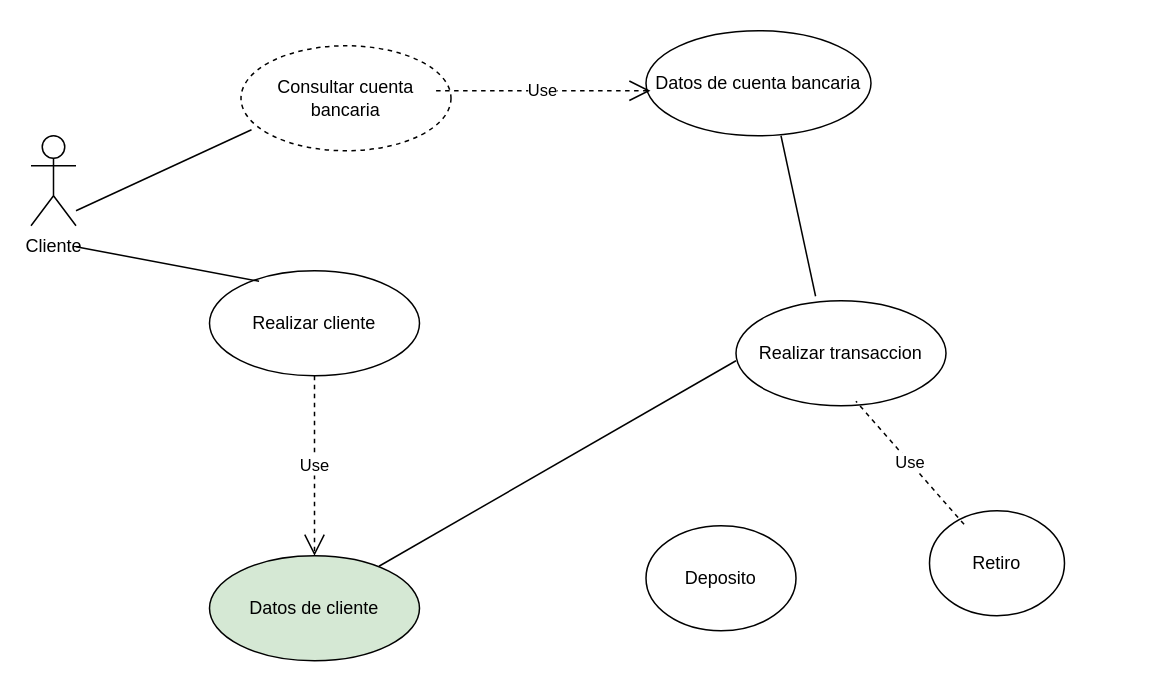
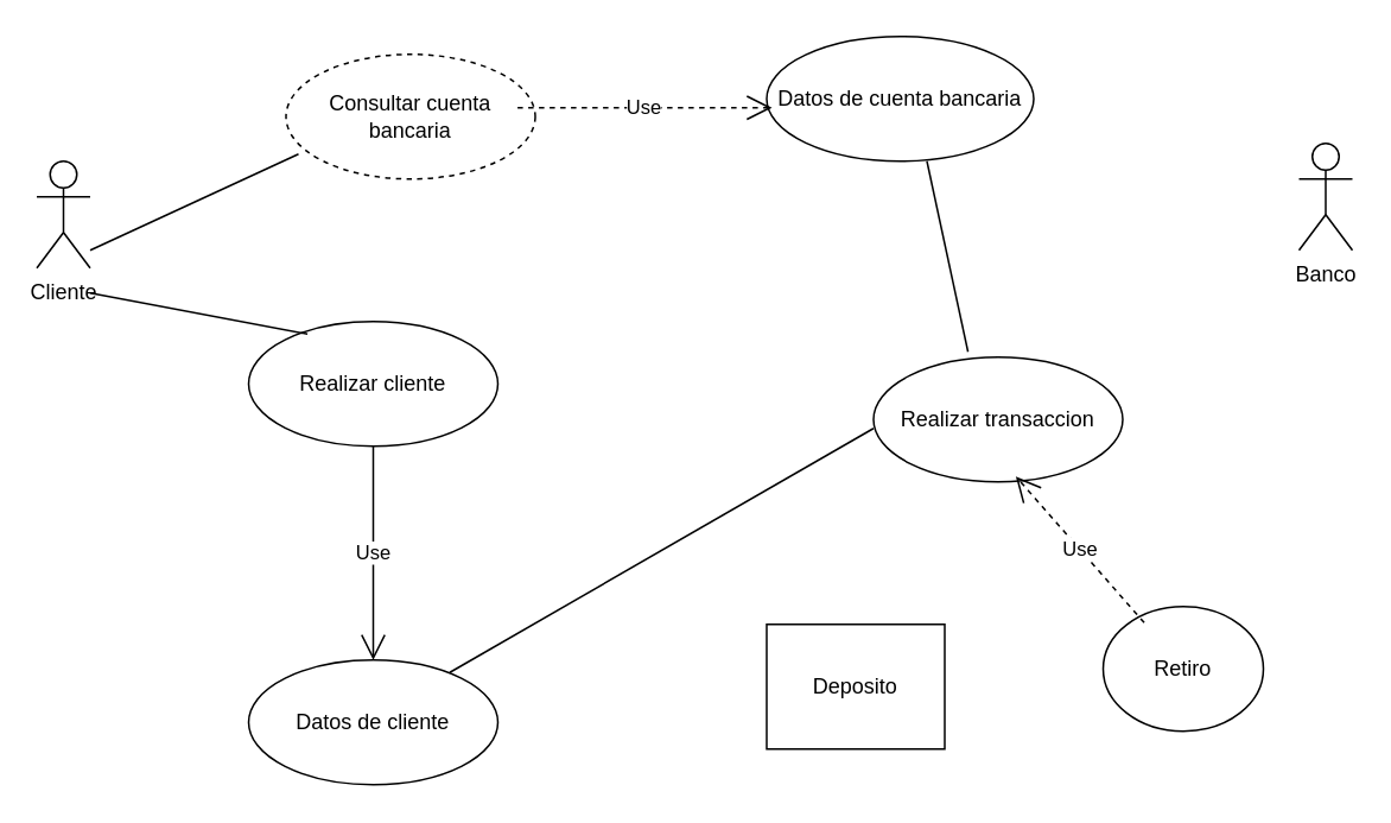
+ <mxCell id="16" value="Banco" style="shape=umlActor;verticalLabelPosition=bottom;verticalAlign=top;html=1;" vertex="1" parent="1"><mxGeometry x="729" y="80" width="30" height="60" as="geometry" /></mxCell>
- <mxCell id="10" value="Use" style="endArrow=none;endSize=12;dashed=1;html=1;rounded=0;entryX=0.571;entryY=0.957;entryDx=0;entryDy=0;entryPerimeter=0;exitX=0.256;exitY=0.129;exitDx=0;exitDy=0;exitPerimeter=0;" edge="1" parent="1" source="5" target="4"><mxGeometry width="160" relative="1" as="geometry"><mxPoint x="540" y="460" as="sourcePoint" /><mxPoint x="460" y="390" as="targetPoint" /></mxGeometry></mxCell>
+ <mxCell id="10" value="Use" style="endArrow=open;endSize=12;dashed=1;html=1;rounded=0;entryX=0.571;entryY=0.957;entryDx=0;entryDy=0;entryPerimeter=0;exitX=0.256;exitY=0.129;exitDx=0;exitDy=0;exitPerimeter=0;" edge="1" parent="1" source="5" target="4"><mxGeometry width="160" relative="1" as="geometry"><mxPoint x="540" y="460" as="sourcePoint" /><mxPoint x="460" y="390" as="targetPoint" /></mxGeometry></mxCell>
- <mxCell id="14" value="Use" style="endArrow=open;endSize=12;dashed=1;html=1;rounded=0;exitX=0.5;exitY=1;exitDx=0;exitDy=0;" edge="1" parent="1" source="8" target="9"><mxGeometry width="160" relative="1" as="geometry"><mxPoint x="180" y="290" as="sourcePoint" /><mxPoint x="323" y="290" as="targetPoint" /></mxGeometry></mxCell>
+ <mxCell id="14" value="Use" style="endArrow=open;endSize=12;dashed=0;html=1;rounded=0;exitX=0.5;exitY=1;exitDx=0;exitDy=0;" edge="1" parent="1" source="8" target="9"><mxGeometry width="160" relative="1" as="geometry"><mxPoint x="180" y="290" as="sourcePoint" /><mxPoint x="323" y="290" as="targetPoint" /></mxGeometry></mxCell>
- <mxCell id="6" value="Deposito" style="ellipse;whiteSpace=wrap;html=1;" vertex="1" parent="1"><mxGeometry x="430" y="350" width="100" height="70" as="geometry" /></mxCell>
+ <mxCell id="6" value="Deposito" style="whiteSpace=wrap;html=1;rounded=0;" vertex="1" parent="1"><mxGeometry x="430" y="350" width="100" height="70" as="geometry" /></mxCell>
- <mxCell id="9" value="Datos de cliente" style="ellipse;whiteSpace=wrap;html=1;fillColor=#d5e8d4;" vertex="1" parent="1"><mxGeometry x="139" y="370" width="140" height="70" as="geometry" /></mxCell>
+ <mxCell id="9" value="Datos de cliente" style="ellipse;whiteSpace=wrap;html=1;" vertex="1" parent="1"><mxGeometry x="139" y="370" width="140" height="70" as="geometry" /></mxCell>
